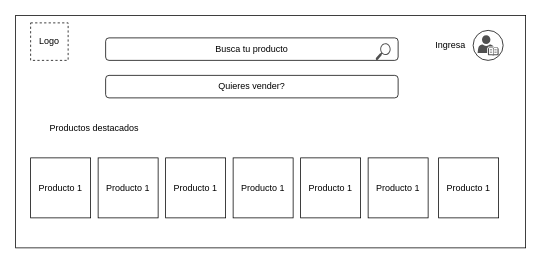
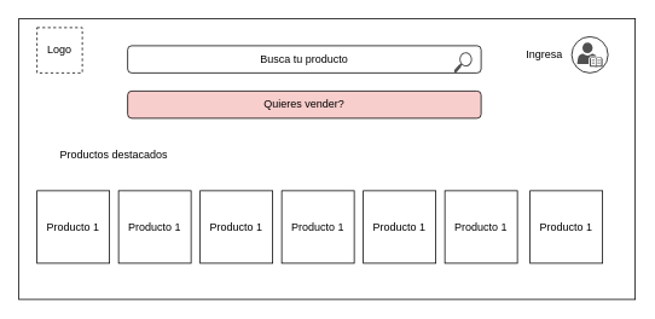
- <mxCell id="5" value="Quieres vender?" style="rounded=1;whiteSpace=wrap;html=1;" vertex="1" parent="1"><mxGeometry x="140" y="100" width="390" height="30" as="geometry" /></mxCell>
+ <mxCell id="5" value="Quieres vender?" style="rounded=1;whiteSpace=wrap;html=1;fillColor=#f8cecc;" vertex="1" parent="1"><mxGeometry x="140" y="100" width="390" height="30" as="geometry" /></mxCell>
